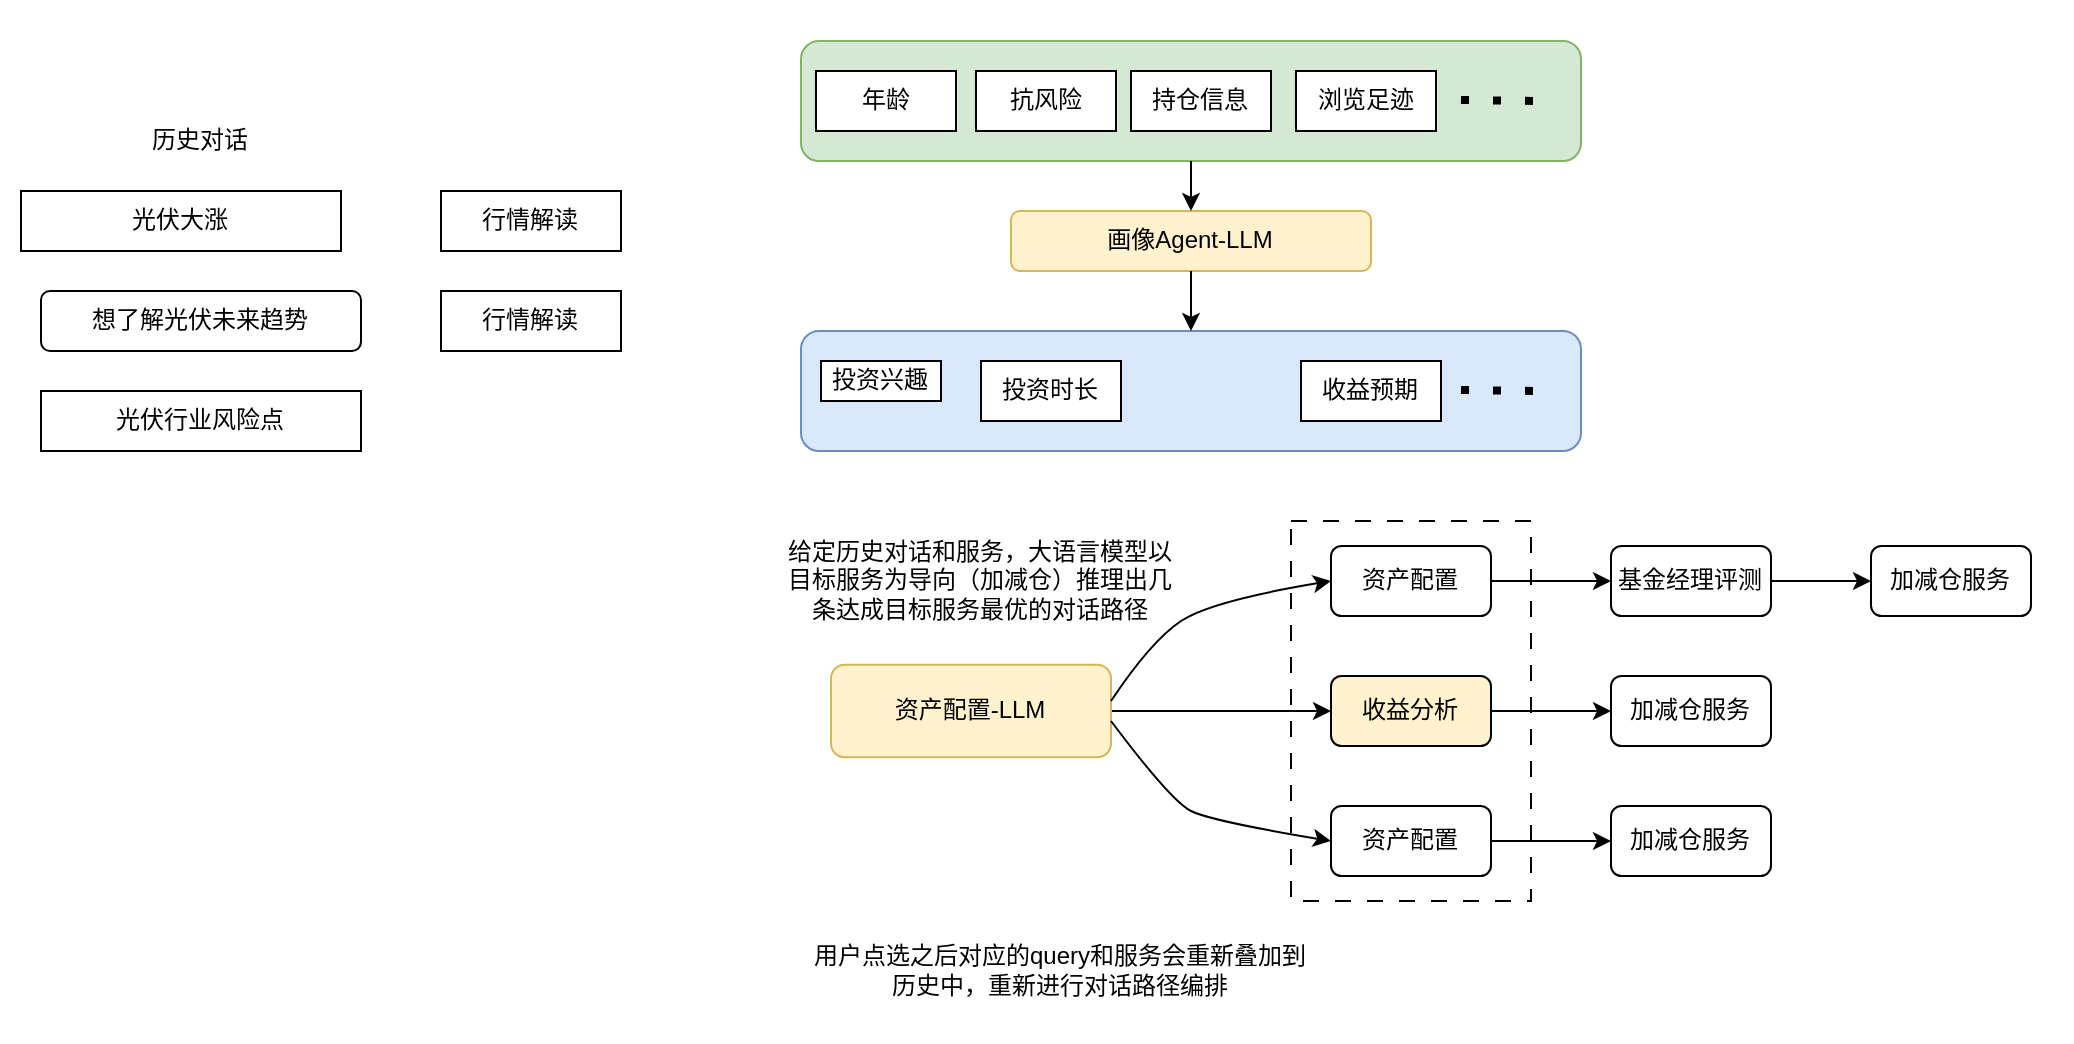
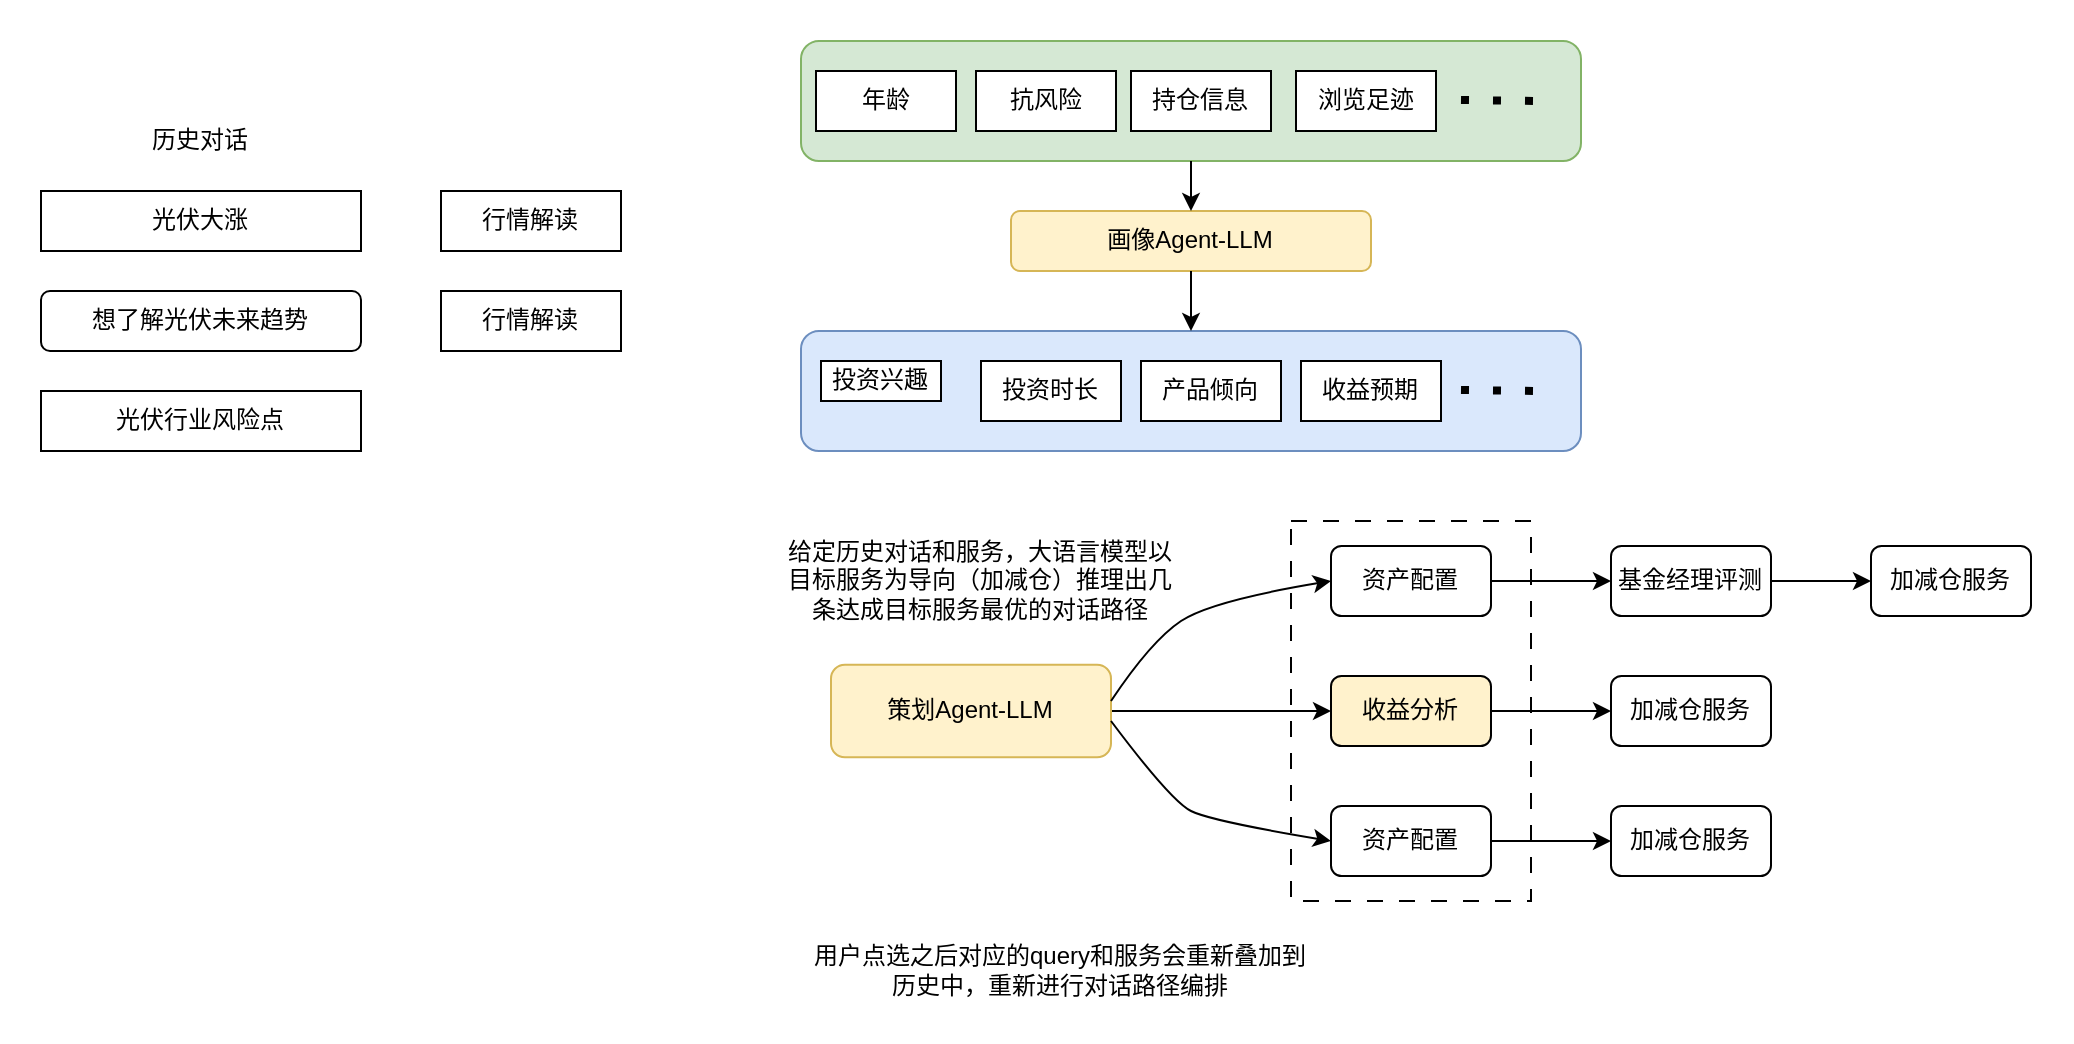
- <mxCell id="3" value="光伏大涨" style="rounded=0;whiteSpace=wrap;html=1;" parent="1" vertex="1"><mxGeometry x="10" y="95" width="160" height="30" as="geometry" /></mxCell>
+ <mxCell id="3" value="光伏大涨" style="rounded=0;whiteSpace=wrap;html=1;" parent="1" vertex="1"><mxGeometry x="20" y="95" width="160" height="30" as="geometry" /></mxCell>
+ <mxCell id="34" value="产品倾向" style="rounded=0;whiteSpace=wrap;html=1;" vertex="1" parent="1"><mxGeometry x="570" y="180" width="70" height="30" as="geometry" /></mxCell>
- <mxCell id="20" value="资产配置-LLM" style="rounded=1;whiteSpace=wrap;html=1;fillColor=#fff2cc;strokeColor=#d6b656;" parent="1" vertex="1"><mxGeometry x="415" y="331.88" width="140" height="46.25" as="geometry" /></mxCell>
+ <mxCell id="20" value="策划Agent-LLM" style="rounded=1;whiteSpace=wrap;html=1;fillColor=#fff2cc;strokeColor=#d6b656;" parent="1" vertex="1"><mxGeometry x="415" y="331.88" width="140" height="46.25" as="geometry" /></mxCell>
